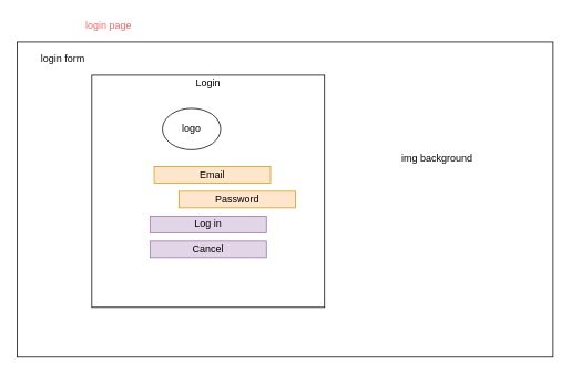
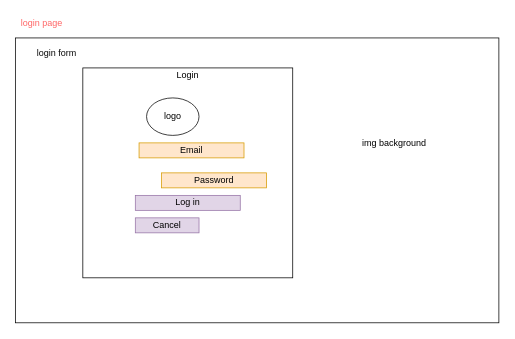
- <mxCell id="3" value="&lt;font color=&quot;#ff6666&quot;&gt;login page&lt;/font&gt;" style="text;html=1;align=center;verticalAlign=middle;resizable=0;points=[];autosize=1;strokeColor=none;" parent="1" vertex="1"><mxGeometry x="95" y="20" width="70" height="20" as="geometry" /></mxCell>
+ <mxCell id="3" value="&lt;font color=&quot;#ff6666&quot;&gt;login page&lt;/font&gt;" style="text;html=1;align=center;verticalAlign=middle;resizable=0;points=[];autosize=1;strokeColor=none;" parent="1" vertex="1"><mxGeometry x="20" y="20" width="70" height="20" as="geometry" /></mxCell>
- <mxCell id="6" value="Email" style="rounded=0;whiteSpace=wrap;html=1;fillColor=#ffe6cc;strokeColor=#d79b00;" parent="1" vertex="1"><mxGeometry x="185" y="200" width="140" height="20" as="geometry" /></mxCell>
+ <mxCell id="6" value="Email" style="rounded=0;whiteSpace=wrap;html=1;fillColor=#ffe6cc;strokeColor=#d79b00;" parent="1" vertex="1"><mxGeometry x="185" y="190" width="140" height="20" as="geometry" /></mxCell>
- <mxCell id="11" value="Cancel" style="rounded=0;whiteSpace=wrap;html=1;fillColor=#e1d5e7;strokeColor=#9673a6;" vertex="1" parent="1"><mxGeometry x="180" y="290" width="140" height="20" as="geometry" /></mxCell>
+ <mxCell id="11" value="Cancel" style="rounded=0;whiteSpace=wrap;html=1;fillColor=#e1d5e7;strokeColor=#9673a6;" vertex="1" parent="1"><mxGeometry x="180" y="290" width="85" height="20" as="geometry" /></mxCell>
